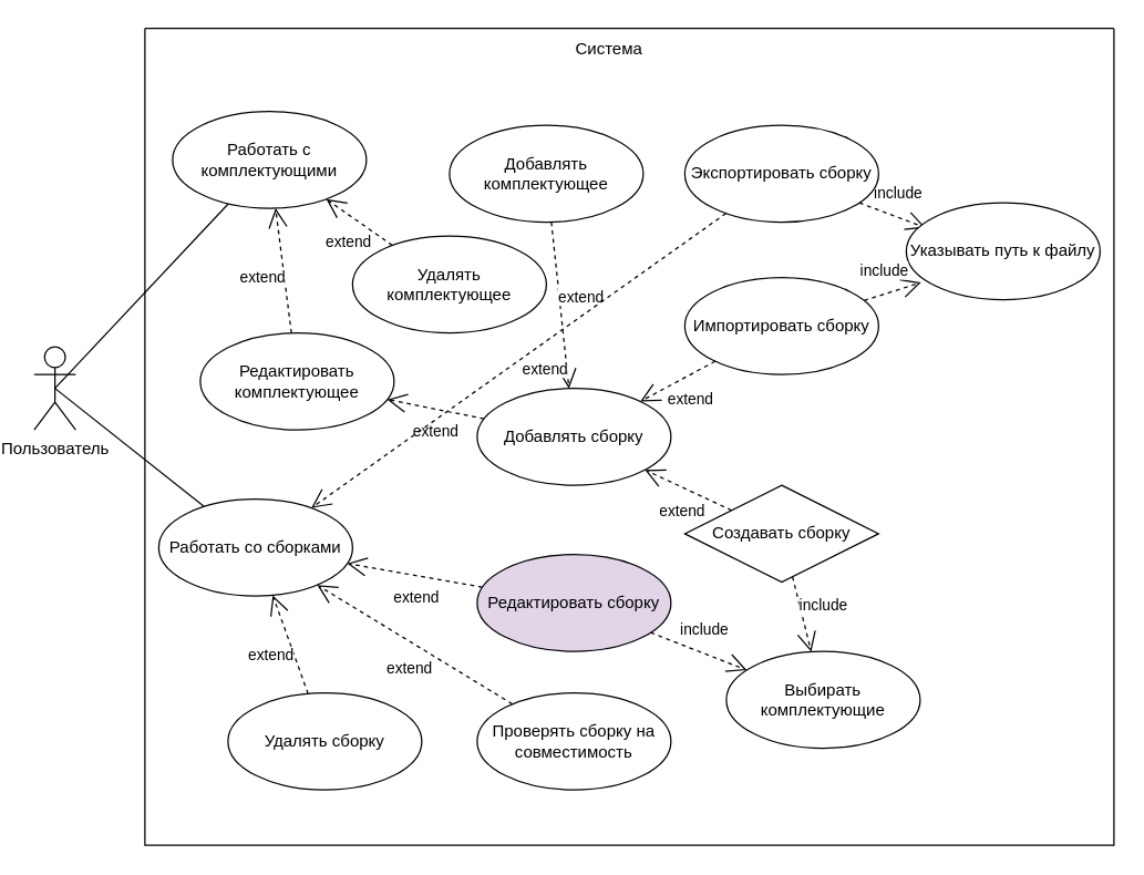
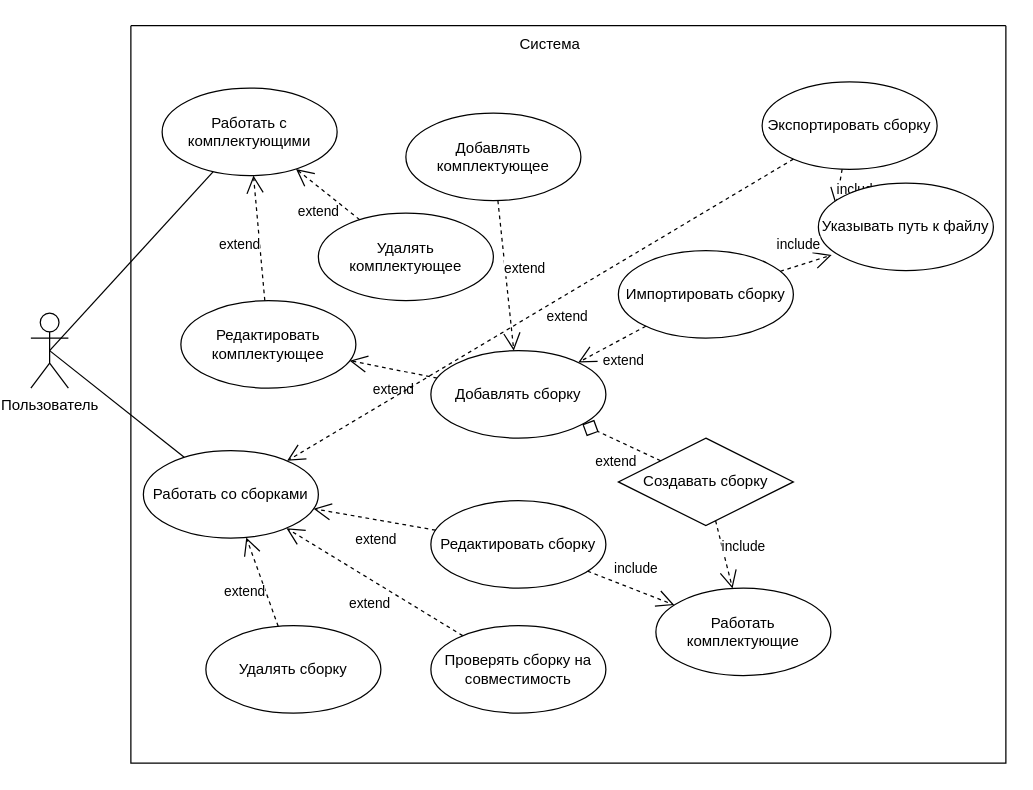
- <mxCell id="16" value="Работать с комплектующими" style="ellipse;whiteSpace=wrap;html=1;" parent="2" vertex="1"><mxGeometry x="20" y="60" width="140" height="70" as="geometry" /></mxCell>
+ <mxCell id="16" value="Работать с комплектующими" style="ellipse;whiteSpace=wrap;html=1;" parent="2" vertex="1"><mxGeometry x="25" y="50" width="140" height="70" as="geometry" /></mxCell>
- <mxCell id="11" value="Экспортировать сборку" style="ellipse;whiteSpace=wrap;html=1;" parent="2" vertex="1"><mxGeometry x="390" y="70" width="140" height="70" as="geometry" /></mxCell>
+ <mxCell id="11" value="Экспортировать сборку" style="ellipse;whiteSpace=wrap;html=1;" parent="2" vertex="1"><mxGeometry x="505" y="45" width="140" height="70" as="geometry" /></mxCell>
- <mxCell id="25" value="extend" style="endArrow=open;dashed=1;endFill=0;endSize=12;html=1;rounded=0;" parent="2" source="14" target="22" edge="1"><mxGeometry x="-0.065" y="16" width="160" relative="1" as="geometry"><mxPoint x="680" y="370" as="sourcePoint" /><mxPoint x="610" y="398" as="targetPoint" /><mxPoint as="offset" /></mxGeometry></mxCell>
+ <mxCell id="25" value="extend" style="endArrow=diamond;dashed=1;endFill=0;endSize=12;html=1;rounded=0;" parent="2" source="14" target="22" edge="1"><mxGeometry x="-0.065" y="16" width="160" relative="1" as="geometry"><mxPoint x="680" y="370" as="sourcePoint" /><mxPoint x="610" y="398" as="targetPoint" /><mxPoint as="offset" /></mxGeometry></mxCell>
- <mxCell id="15" value="Редактировать сборку" style="ellipse;whiteSpace=wrap;html=1;fillColor=#e1d5e7;" parent="2" vertex="1"><mxGeometry x="240" y="380" width="140" height="70" as="geometry" /></mxCell>
+ <mxCell id="15" value="Редактировать сборку" style="ellipse;whiteSpace=wrap;html=1;" parent="2" vertex="1"><mxGeometry x="240" y="380" width="140" height="70" as="geometry" /></mxCell>
- <mxCell id="13" value="Выбирать комплектующие" style="ellipse;whiteSpace=wrap;html=1;" parent="2" vertex="1"><mxGeometry x="420" y="450" width="140" height="70" as="geometry" /></mxCell>
+ <mxCell id="13" value="Работать комплектующие" style="ellipse;whiteSpace=wrap;html=1;" parent="2" vertex="1"><mxGeometry x="420" y="450" width="140" height="70" as="geometry" /></mxCell>
